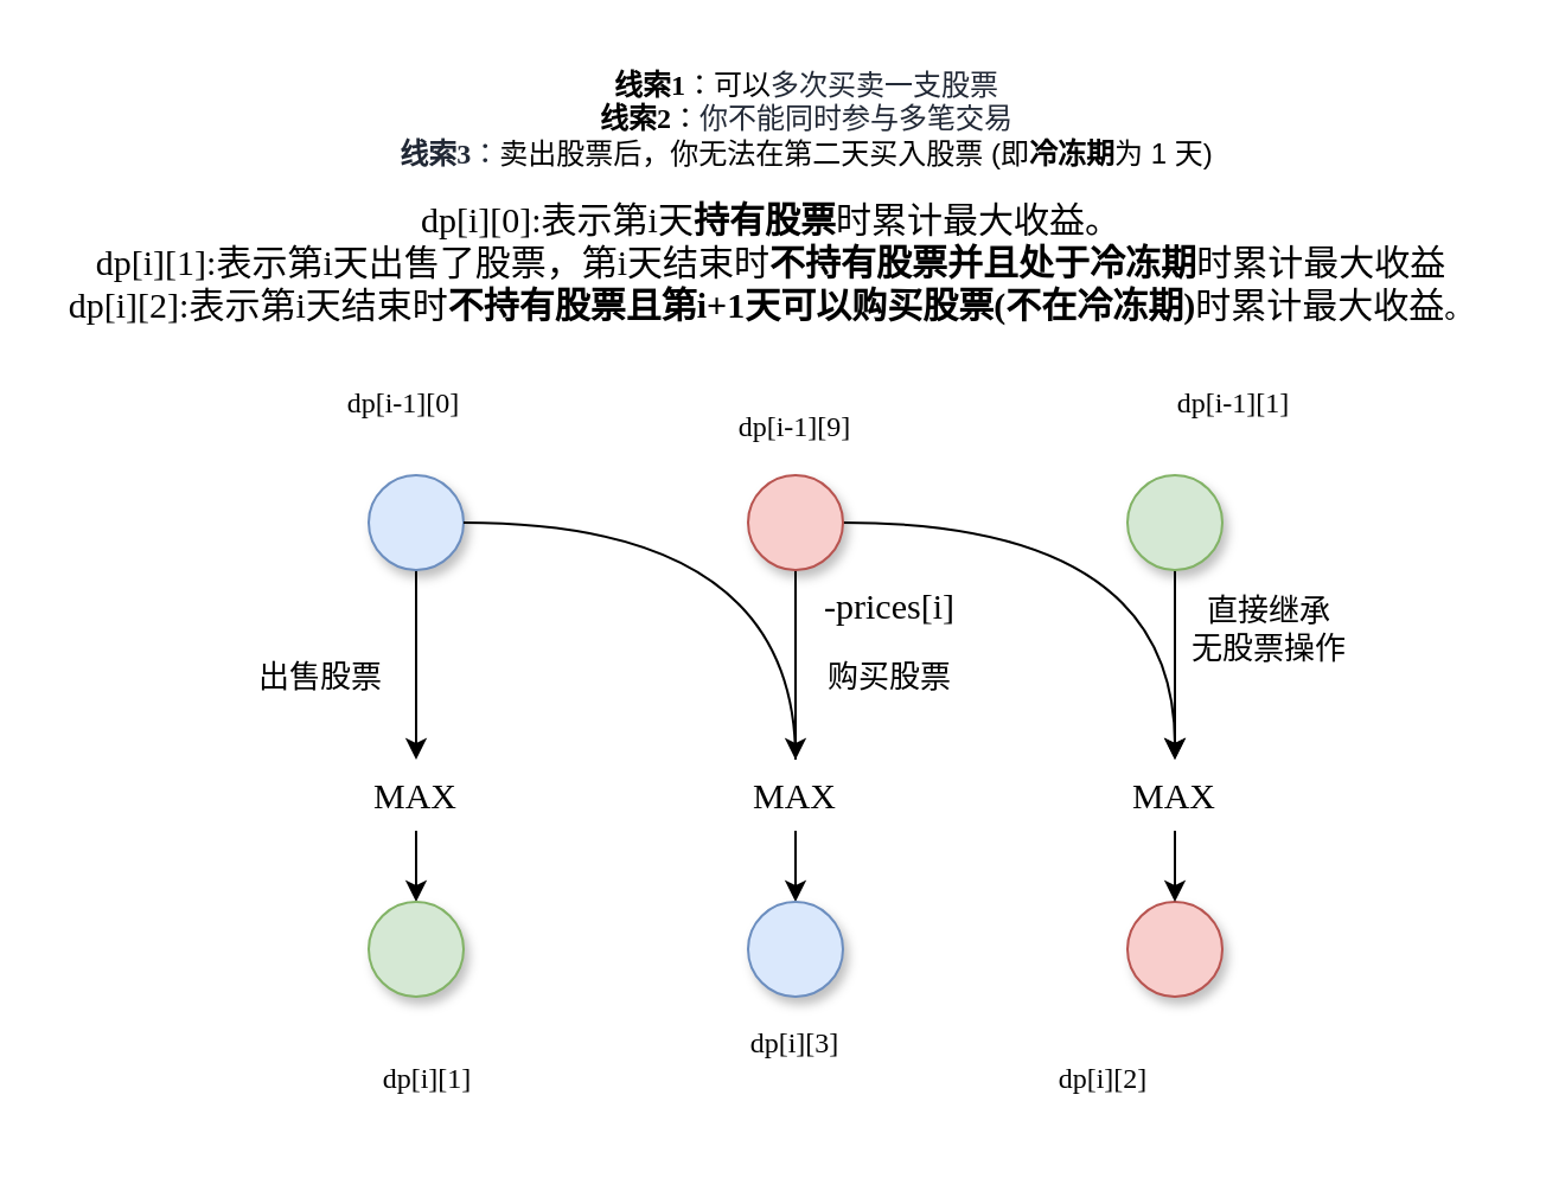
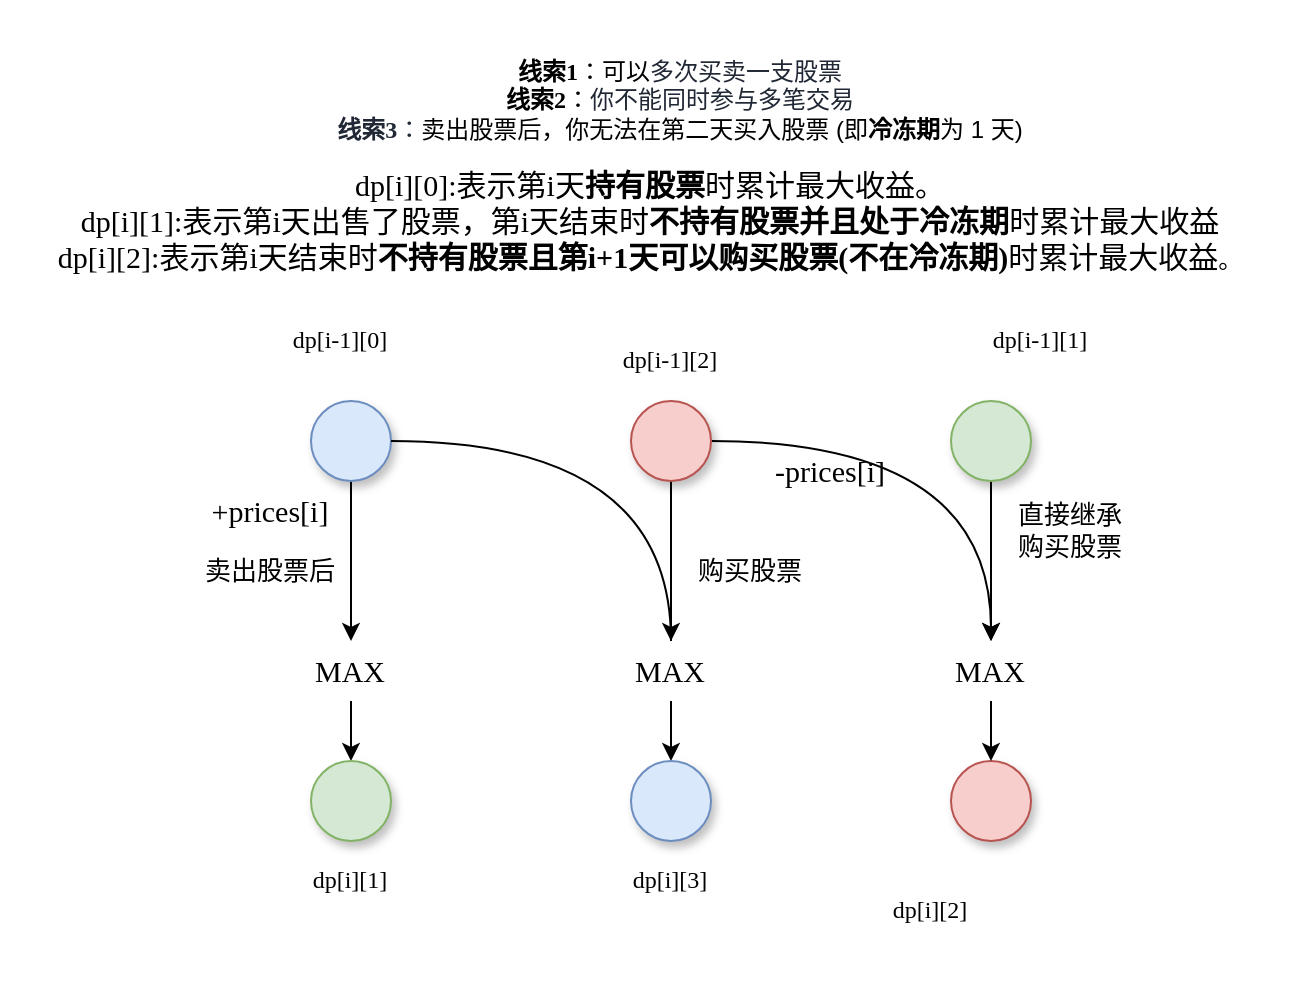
- <mxCell id="14" value="&lt;div class=&quot;okr-block-clipboard&quot;&gt;&lt;/div&gt;&lt;div&gt;dp[i-1][9]&lt;/div&gt;" style="text;html=1;strokeColor=none;fillColor=none;align=center;verticalAlign=middle;whiteSpace=wrap;rounded=0;shadow=1;fontFamily=Comic Sans MS;" vertex="1" parent="1"><mxGeometry x="295" y="160" width="80" height="40" as="geometry" /></mxCell>
+ <mxCell id="14" value="&lt;div class=&quot;okr-block-clipboard&quot;&gt;&lt;/div&gt;&lt;div&gt;dp[i-1][2]&lt;/div&gt;" style="text;html=1;strokeColor=none;fillColor=none;align=center;verticalAlign=middle;whiteSpace=wrap;rounded=0;shadow=1;fontFamily=Comic Sans MS;" vertex="1" parent="1"><mxGeometry x="295" y="160" width="80" height="40" as="geometry" /></mxCell>
+ <mxCell id="15" value="&lt;font style=&quot;font-size: 15px&quot;&gt;&lt;span&gt;+prices[i]&lt;/span&gt;&lt;/font&gt;&lt;div class=&quot;okr-block-clipboard&quot;&gt;&lt;/div&gt;" style="text;html=1;strokeColor=none;fillColor=none;align=center;verticalAlign=middle;whiteSpace=wrap;rounded=0;shadow=1;fontFamily=Comic Sans MS;" vertex="1" parent="1"><mxGeometry x="95" y="240" width="80" height="30" as="geometry" /></mxCell>
- <mxCell id="27" value="&lt;font style=&quot;font-size: 15px&quot;&gt;&lt;span&gt;-prices[i]&lt;/span&gt;&lt;/font&gt;&lt;div class=&quot;okr-block-clipboard&quot;&gt;&lt;/div&gt;" style="text;html=1;strokeColor=none;fillColor=none;align=center;verticalAlign=middle;whiteSpace=wrap;rounded=0;shadow=1;fontFamily=Comic Sans MS;" vertex="1" parent="1"><mxGeometry x="335" y="240" width="80" height="30" as="geometry" /></mxCell>
+ <mxCell id="27" value="&lt;font style=&quot;font-size: 15px&quot;&gt;&lt;span&gt;-prices[i]&lt;/span&gt;&lt;/font&gt;&lt;div class=&quot;okr-block-clipboard&quot;&gt;&lt;/div&gt;" style="text;html=1;strokeColor=none;fillColor=none;align=center;verticalAlign=middle;whiteSpace=wrap;rounded=0;shadow=1;fontFamily=Comic Sans MS;" vertex="1" parent="1"><mxGeometry x="375" y="220" width="80" height="30" as="geometry" /></mxCell>
- <mxCell id="31" value="&lt;span style=&quot;font-size: 13px&quot;&gt;直接继承&lt;br&gt;无股票操作&lt;/span&gt;&lt;br&gt;&lt;div class=&quot;okr-block-clipboard&quot;&gt;&lt;/div&gt;" style="text;html=1;strokeColor=none;fillColor=none;align=center;verticalAlign=middle;whiteSpace=wrap;rounded=0;shadow=1;fontFamily=Comic Sans MS;" vertex="1" parent="1"><mxGeometry x="495" y="250" width="80" height="30" as="geometry" /></mxCell>
+ <mxCell id="31" value="&lt;span style=&quot;font-size: 13px&quot;&gt;直接继承&lt;br&gt;购买股票&lt;/span&gt;&lt;br&gt;&lt;div class=&quot;okr-block-clipboard&quot;&gt;&lt;/div&gt;" style="text;html=1;strokeColor=none;fillColor=none;align=center;verticalAlign=middle;whiteSpace=wrap;rounded=0;shadow=1;fontFamily=Comic Sans MS;" vertex="1" parent="1"><mxGeometry x="495" y="250" width="80" height="30" as="geometry" /></mxCell>
- <mxCell id="26" value="&lt;font style=&quot;font-size: 13px&quot;&gt;出售股票&lt;/font&gt;&lt;br&gt;&lt;div class=&quot;okr-block-clipboard&quot;&gt;&lt;/div&gt;" style="text;html=1;strokeColor=none;fillColor=none;align=center;verticalAlign=middle;whiteSpace=wrap;rounded=0;shadow=1;fontFamily=Comic Sans MS;" vertex="1" parent="1"><mxGeometry x="95" y="270" width="80" height="30" as="geometry" /></mxCell>
+ <mxCell id="26" value="&lt;font style=&quot;font-size: 13px&quot;&gt;卖出股票后&lt;/font&gt;&lt;br&gt;&lt;div class=&quot;okr-block-clipboard&quot;&gt;&lt;/div&gt;" style="text;html=1;strokeColor=none;fillColor=none;align=center;verticalAlign=middle;whiteSpace=wrap;rounded=0;shadow=1;fontFamily=Comic Sans MS;" vertex="1" parent="1"><mxGeometry x="95" y="270" width="80" height="30" as="geometry" /></mxCell>
- <mxCell id="23" value="&lt;div class=&quot;okr-block-clipboard&quot;&gt;&lt;/div&gt;&lt;div&gt;dp[i][1]&lt;/div&gt;" style="text;html=1;strokeColor=none;fillColor=none;align=center;verticalAlign=middle;whiteSpace=wrap;rounded=0;shadow=1;fontFamily=Comic Sans MS;" vertex="1" parent="1"><mxGeometry x="120" y="435" width="120" height="40" as="geometry" /></mxCell>
+ <mxCell id="23" value="&lt;div class=&quot;okr-block-clipboard&quot;&gt;&lt;/div&gt;&lt;div&gt;dp[i][1]&lt;/div&gt;" style="text;html=1;strokeColor=none;fillColor=none;align=center;verticalAlign=middle;whiteSpace=wrap;rounded=0;shadow=1;fontFamily=Comic Sans MS;" vertex="1" parent="1"><mxGeometry x="115" y="420" width="120" height="40" as="geometry" /></mxCell>
